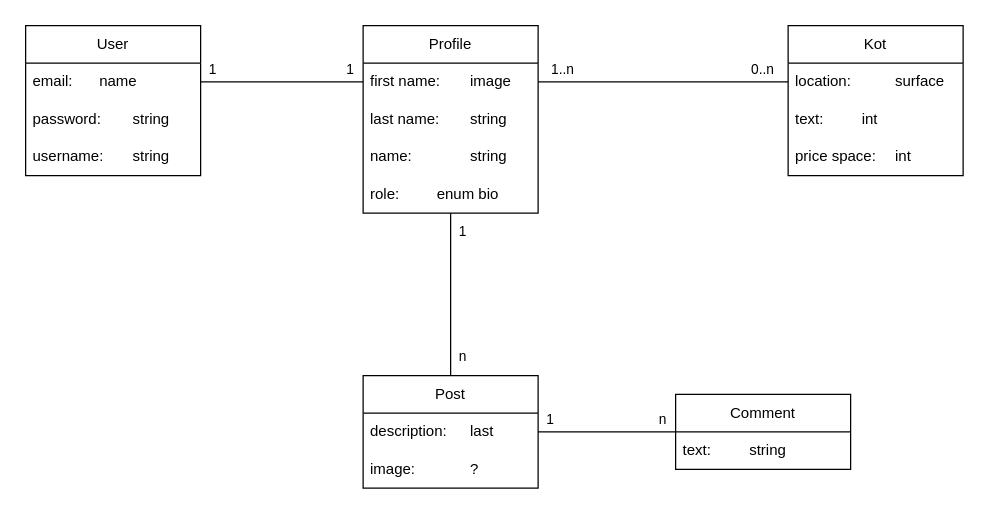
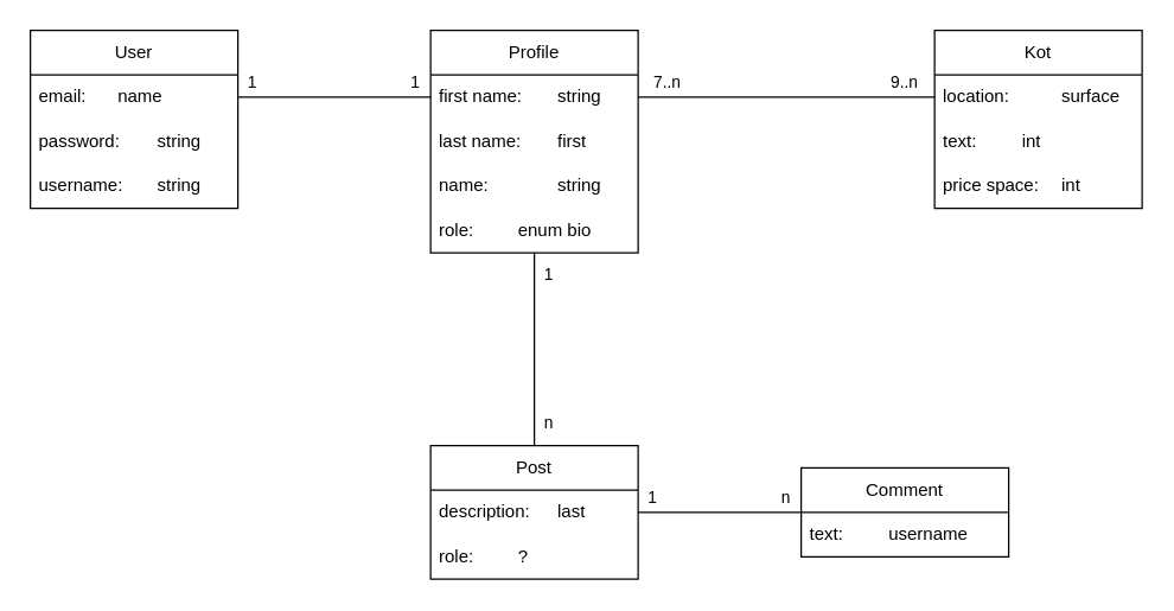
- <mxCell id="31" value="1..n" style="text;html=1;align=center;verticalAlign=middle;whiteSpace=wrap;rounded=0;fontFamily=Helvetica;fontSize=11;fontColor=default;labelBackgroundColor=default;" vertex="1" parent="1"><mxGeometry x="420" y="40" width="60" height="30" as="geometry" /></mxCell>
+ <mxCell id="31" value="7..n" style="text;html=1;align=center;verticalAlign=middle;whiteSpace=wrap;rounded=0;fontFamily=Helvetica;fontSize=11;fontColor=default;labelBackgroundColor=default;" vertex="1" parent="1"><mxGeometry x="420" y="40" width="60" height="30" as="geometry" /></mxCell>
- <mxCell id="30" value="0..n" style="text;html=1;align=center;verticalAlign=middle;whiteSpace=wrap;rounded=0;fontFamily=Helvetica;fontSize=11;fontColor=default;labelBackgroundColor=default;" vertex="1" parent="1"><mxGeometry x="580" y="40" width="60" height="30" as="geometry" /></mxCell>
+ <mxCell id="30" value="9..n" style="text;html=1;align=center;verticalAlign=middle;whiteSpace=wrap;rounded=0;fontFamily=Helvetica;fontSize=11;fontColor=default;labelBackgroundColor=default;" vertex="1" parent="1"><mxGeometry x="580" y="40" width="60" height="30" as="geometry" /></mxCell>
- <mxCell id="7" value="first name:&lt;span style=&quot;white-space: pre;&quot;&gt;&#09;&lt;/span&gt;image" style="text;strokeColor=none;fillColor=none;align=left;verticalAlign=middle;spacingLeft=4;spacingRight=4;overflow=hidden;points=[[0,0.5],[1,0.5]];portConstraint=eastwest;rotatable=0;whiteSpace=wrap;html=1;" vertex="1" parent="6"><mxGeometry y="30" width="140" height="30" as="geometry" /></mxCell>
+ <mxCell id="7" value="first name:&lt;span style=&quot;white-space: pre;&quot;&gt;&#09;&lt;/span&gt;string" style="text;strokeColor=none;fillColor=none;align=left;verticalAlign=middle;spacingLeft=4;spacingRight=4;overflow=hidden;points=[[0,0.5],[1,0.5]];portConstraint=eastwest;rotatable=0;whiteSpace=wrap;html=1;" vertex="1" parent="6"><mxGeometry y="30" width="140" height="30" as="geometry" /></mxCell>
- <mxCell id="8" value="last name:&lt;span style=&quot;white-space: pre;&quot;&gt;&#09;&lt;/span&gt;string" style="text;strokeColor=none;fillColor=none;align=left;verticalAlign=middle;spacingLeft=4;spacingRight=4;overflow=hidden;points=[[0,0.5],[1,0.5]];portConstraint=eastwest;rotatable=0;whiteSpace=wrap;html=1;" vertex="1" parent="6"><mxGeometry y="60" width="140" height="30" as="geometry" /></mxCell>
+ <mxCell id="8" value="last name:&lt;span style=&quot;white-space: pre;&quot;&gt;&#09;&lt;/span&gt;first" style="text;strokeColor=none;fillColor=none;align=left;verticalAlign=middle;spacingLeft=4;spacingRight=4;overflow=hidden;points=[[0,0.5],[1,0.5]];portConstraint=eastwest;rotatable=0;whiteSpace=wrap;html=1;" vertex="1" parent="6"><mxGeometry y="60" width="140" height="30" as="geometry" /></mxCell>
- <mxCell id="20" value="text:&lt;span style=&quot;white-space: pre;&quot;&gt;&#09;&lt;/span&gt;&lt;span style=&quot;white-space: pre;&quot;&gt;&#09;&lt;/span&gt;string" style="text;strokeColor=none;fillColor=none;align=left;verticalAlign=middle;spacingLeft=4;spacingRight=4;overflow=hidden;points=[[0,0.5],[1,0.5]];portConstraint=eastwest;rotatable=0;whiteSpace=wrap;html=1;" vertex="1" parent="19"><mxGeometry y="30" width="140" height="30" as="geometry" /></mxCell>
+ <mxCell id="20" value="text:&lt;span style=&quot;white-space: pre;&quot;&gt;&#09;&lt;/span&gt;&lt;span style=&quot;white-space: pre;&quot;&gt;&#09;&lt;/span&gt;username" style="text;strokeColor=none;fillColor=none;align=left;verticalAlign=middle;spacingLeft=4;spacingRight=4;overflow=hidden;points=[[0,0.5],[1,0.5]];portConstraint=eastwest;rotatable=0;whiteSpace=wrap;html=1;" vertex="1" parent="19"><mxGeometry y="30" width="140" height="30" as="geometry" /></mxCell>
- <mxCell id="18" value="image:&lt;span style=&quot;white-space: pre;&quot;&gt;&#09;&lt;/span&gt;&lt;span style=&quot;white-space: pre;&quot;&gt;&#09;&lt;/span&gt;?" style="text;strokeColor=none;fillColor=none;align=left;verticalAlign=middle;spacingLeft=4;spacingRight=4;overflow=hidden;points=[[0,0.5],[1,0.5]];portConstraint=eastwest;rotatable=0;whiteSpace=wrap;html=1;" vertex="1" parent="16"><mxGeometry y="60" width="140" height="30" as="geometry" /></mxCell>
+ <mxCell id="18" value="role:&lt;span style=&quot;white-space: pre;&quot;&gt;&#09;&lt;/span&gt;&lt;span style=&quot;white-space: pre;&quot;&gt;&#09;&lt;/span&gt;?" style="text;strokeColor=none;fillColor=none;align=left;verticalAlign=middle;spacingLeft=4;spacingRight=4;overflow=hidden;points=[[0,0.5],[1,0.5]];portConstraint=eastwest;rotatable=0;whiteSpace=wrap;html=1;" vertex="1" parent="16"><mxGeometry y="60" width="140" height="30" as="geometry" /></mxCell>
